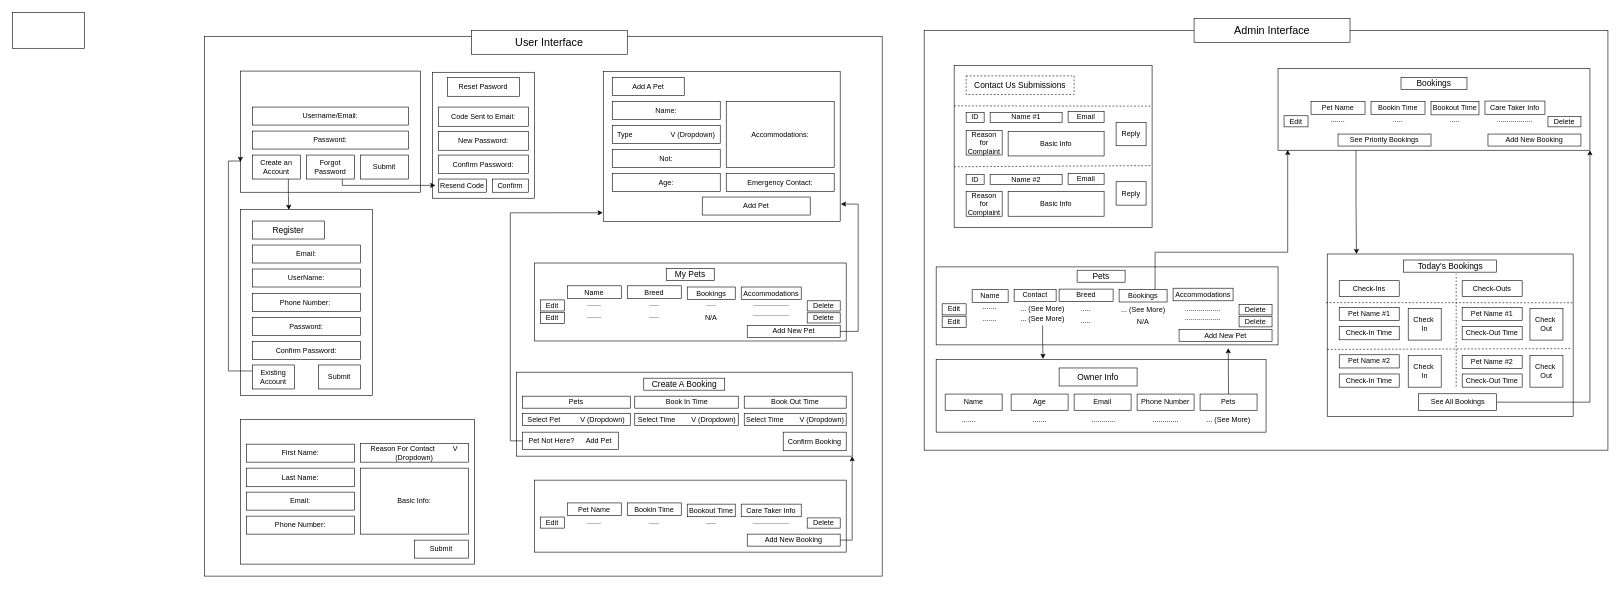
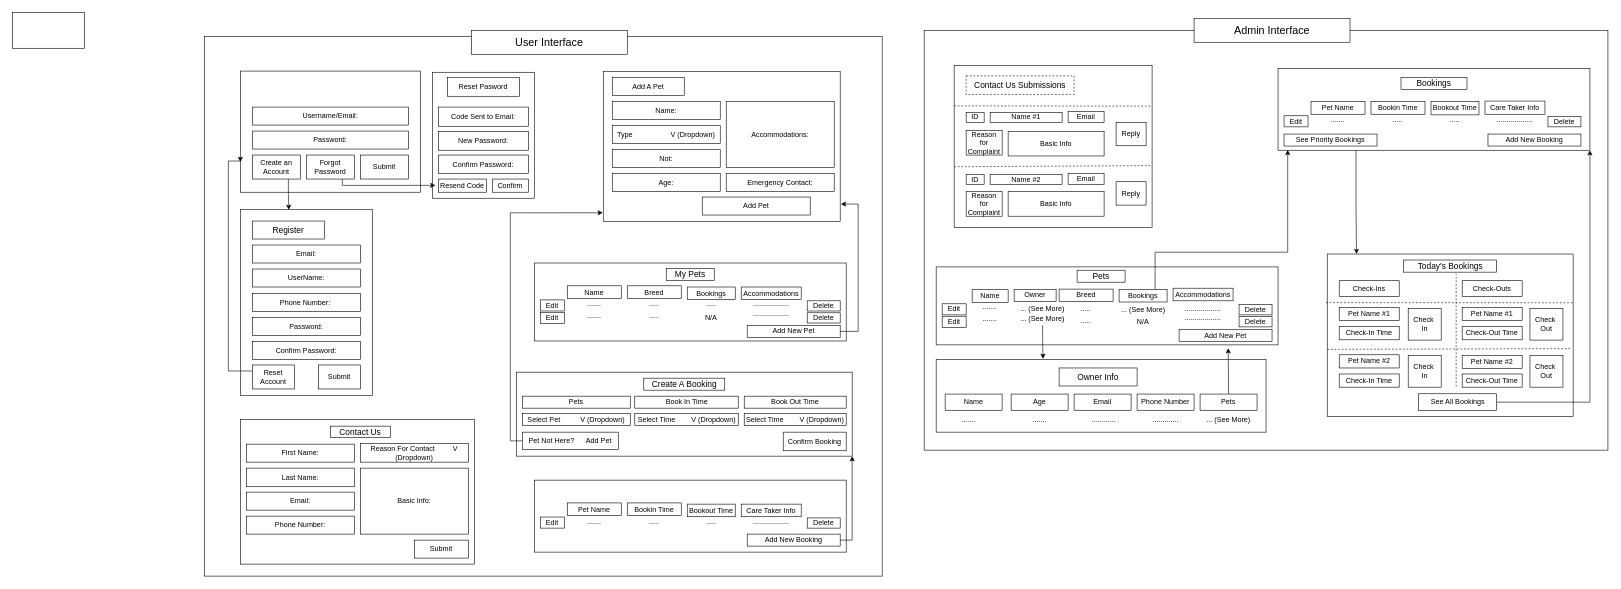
- <mxCell id="185" value="See Priority Bookings" style="rounded=0;whiteSpace=wrap;html=1;" parent="1" vertex="1"><mxGeometry x="2230" y="223" width="155" height="20" as="geometry" /></mxCell>
+ <mxCell id="185" value="See Priority Bookings" style="rounded=0;whiteSpace=wrap;html=1;" parent="1" vertex="1"><mxGeometry x="2140" y="223" width="155" height="20" as="geometry" /></mxCell>
- <mxCell id="168" value="Contact" style="rounded=0;whiteSpace=wrap;html=1;" parent="1" vertex="1"><mxGeometry x="1690" y="482" width="70" height="20" as="geometry" /></mxCell>
+ <mxCell id="168" value="Owner" style="rounded=0;whiteSpace=wrap;html=1;" parent="1" vertex="1"><mxGeometry x="1690" y="482" width="70" height="20" as="geometry" /></mxCell>
- <mxCell id="16" value="Existing Account" style="rounded=0;whiteSpace=wrap;html=1;" parent="1" vertex="1"><mxGeometry x="420" y="608" width="70" height="40" as="geometry" /></mxCell>
+ <mxCell id="16" value="Reset Account" style="rounded=0;whiteSpace=wrap;html=1;" parent="1" vertex="1"><mxGeometry x="420" y="608" width="70" height="40" as="geometry" /></mxCell>
+ <mxCell id="87" value="&lt;font style=&quot;font-size: 14px;&quot;&gt;Contact Us&lt;/font&gt;" style="rounded=0;whiteSpace=wrap;html=1;" parent="1" vertex="1"><mxGeometry x="550" y="710" width="100" height="19" as="geometry" /></mxCell>
